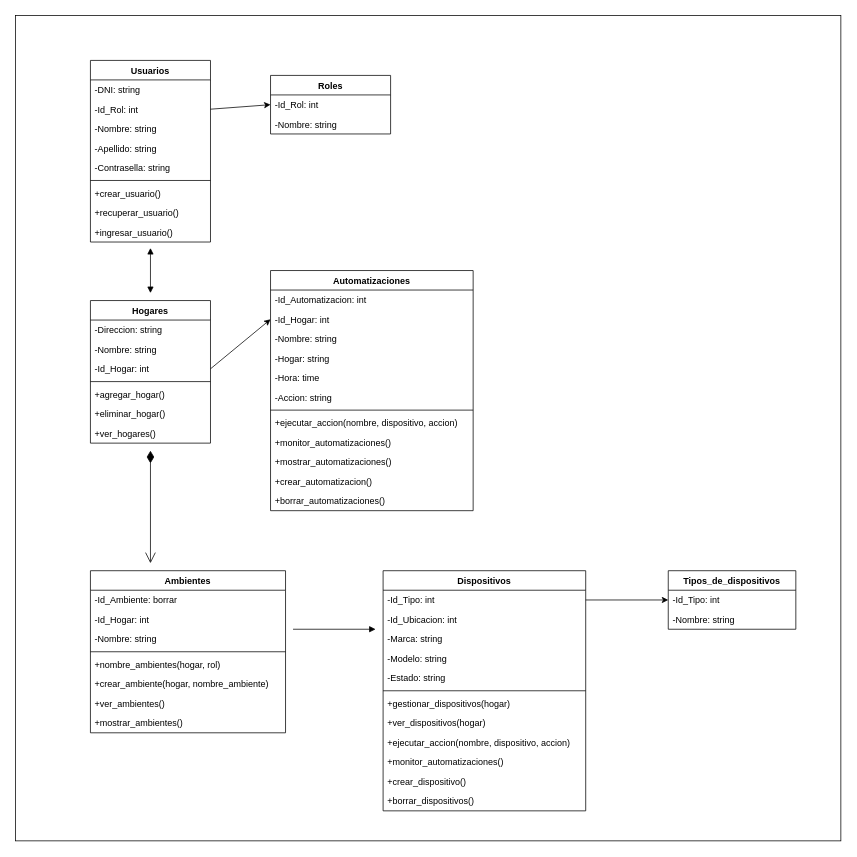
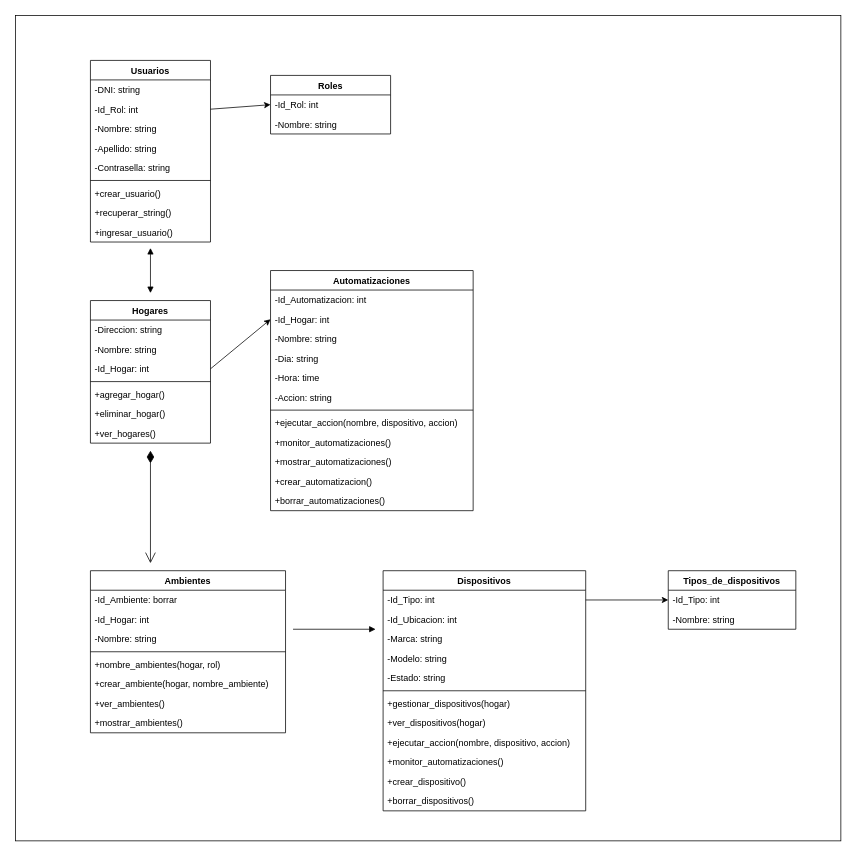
- <mxCell id="11" value="+recuperar_usuario()" style="text;strokeColor=none;fillColor=none;align=left;verticalAlign=top;spacingLeft=4;spacingRight=4;overflow=hidden;rotatable=0;points=[[0,0.5],[1,0.5]];portConstraint=eastwest;" vertex="1" parent="3"><mxGeometry y="190" width="160" height="26" as="geometry" /></mxCell>
+ <mxCell id="11" value="+recuperar_string()" style="text;strokeColor=none;fillColor=none;align=left;verticalAlign=top;spacingLeft=4;spacingRight=4;overflow=hidden;rotatable=0;points=[[0,0.5],[1,0.5]];portConstraint=eastwest;" vertex="1" parent="3"><mxGeometry y="190" width="160" height="26" as="geometry" /></mxCell>
- <mxCell id="37" value="-Hogar: string" style="text;strokeColor=none;fillColor=none;align=left;verticalAlign=top;spacingLeft=4;spacingRight=4;overflow=hidden;rotatable=0;points=[[0,0.5],[1,0.5]];portConstraint=eastwest;" vertex="1" parent="33"><mxGeometry y="104" width="270" height="26" as="geometry" /></mxCell>
+ <mxCell id="37" value="-Dia: string" style="text;strokeColor=none;fillColor=none;align=left;verticalAlign=top;spacingLeft=4;spacingRight=4;overflow=hidden;rotatable=0;points=[[0,0.5],[1,0.5]];portConstraint=eastwest;" vertex="1" parent="33"><mxGeometry y="104" width="270" height="26" as="geometry" /></mxCell>
